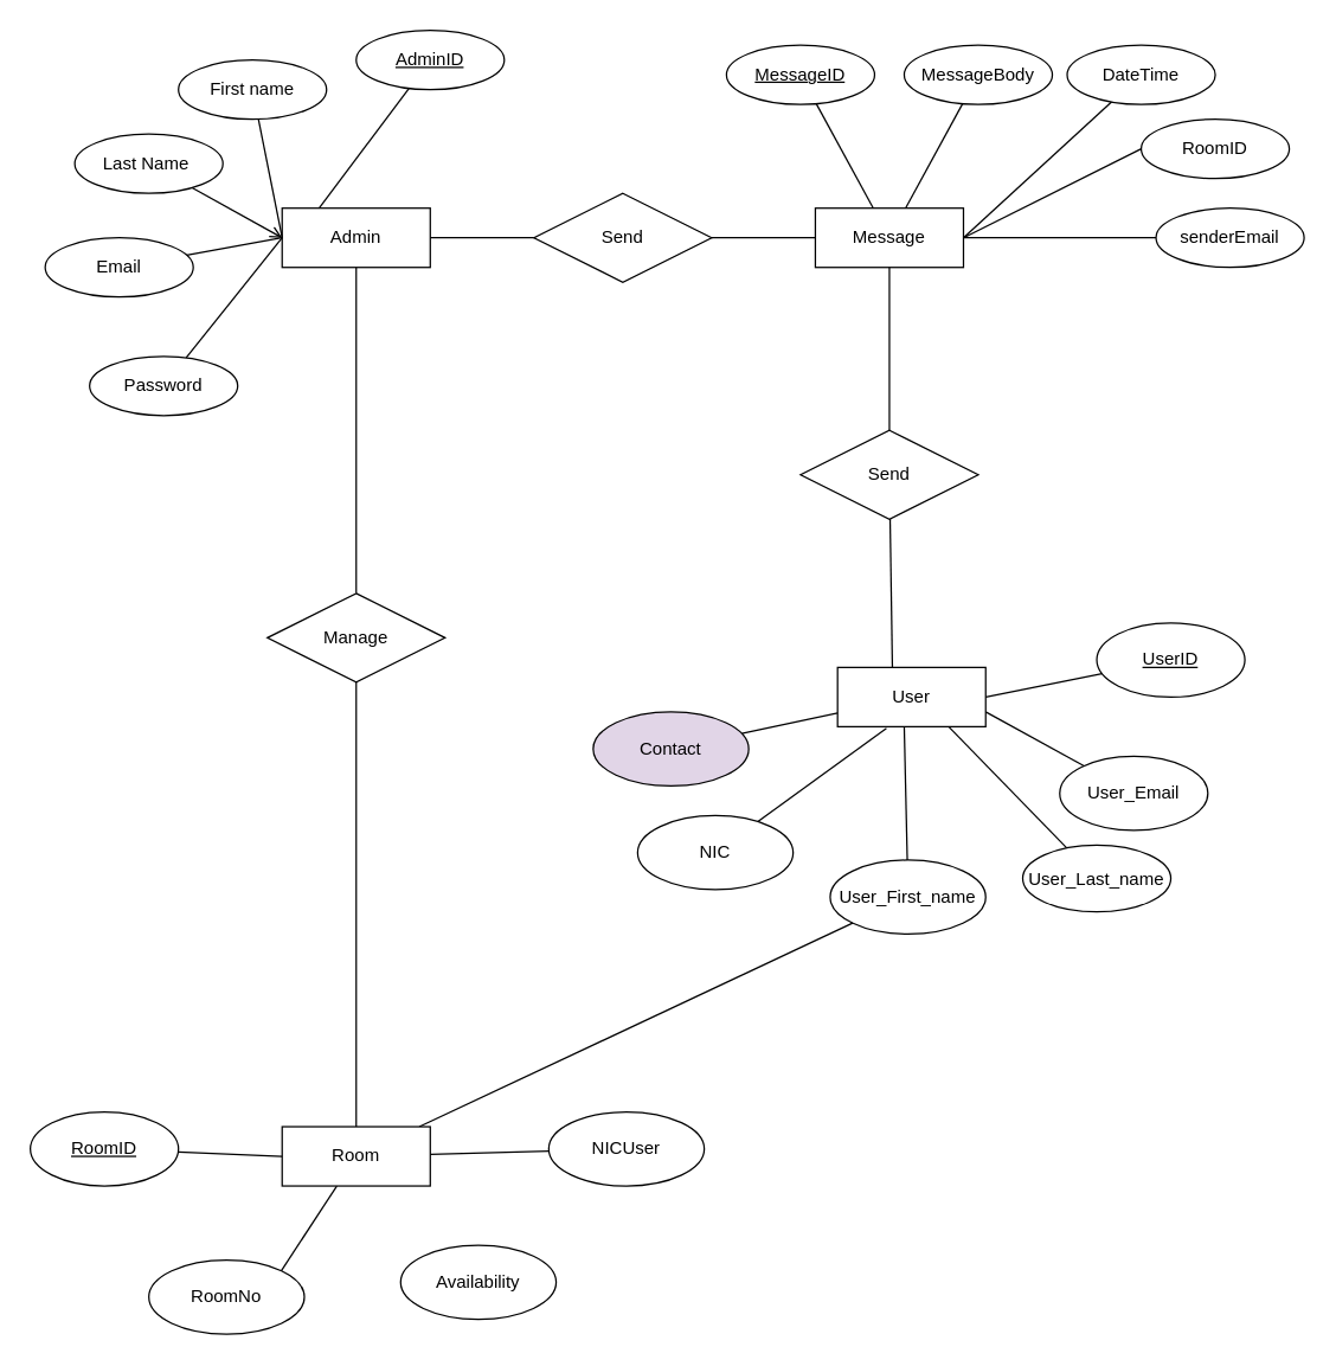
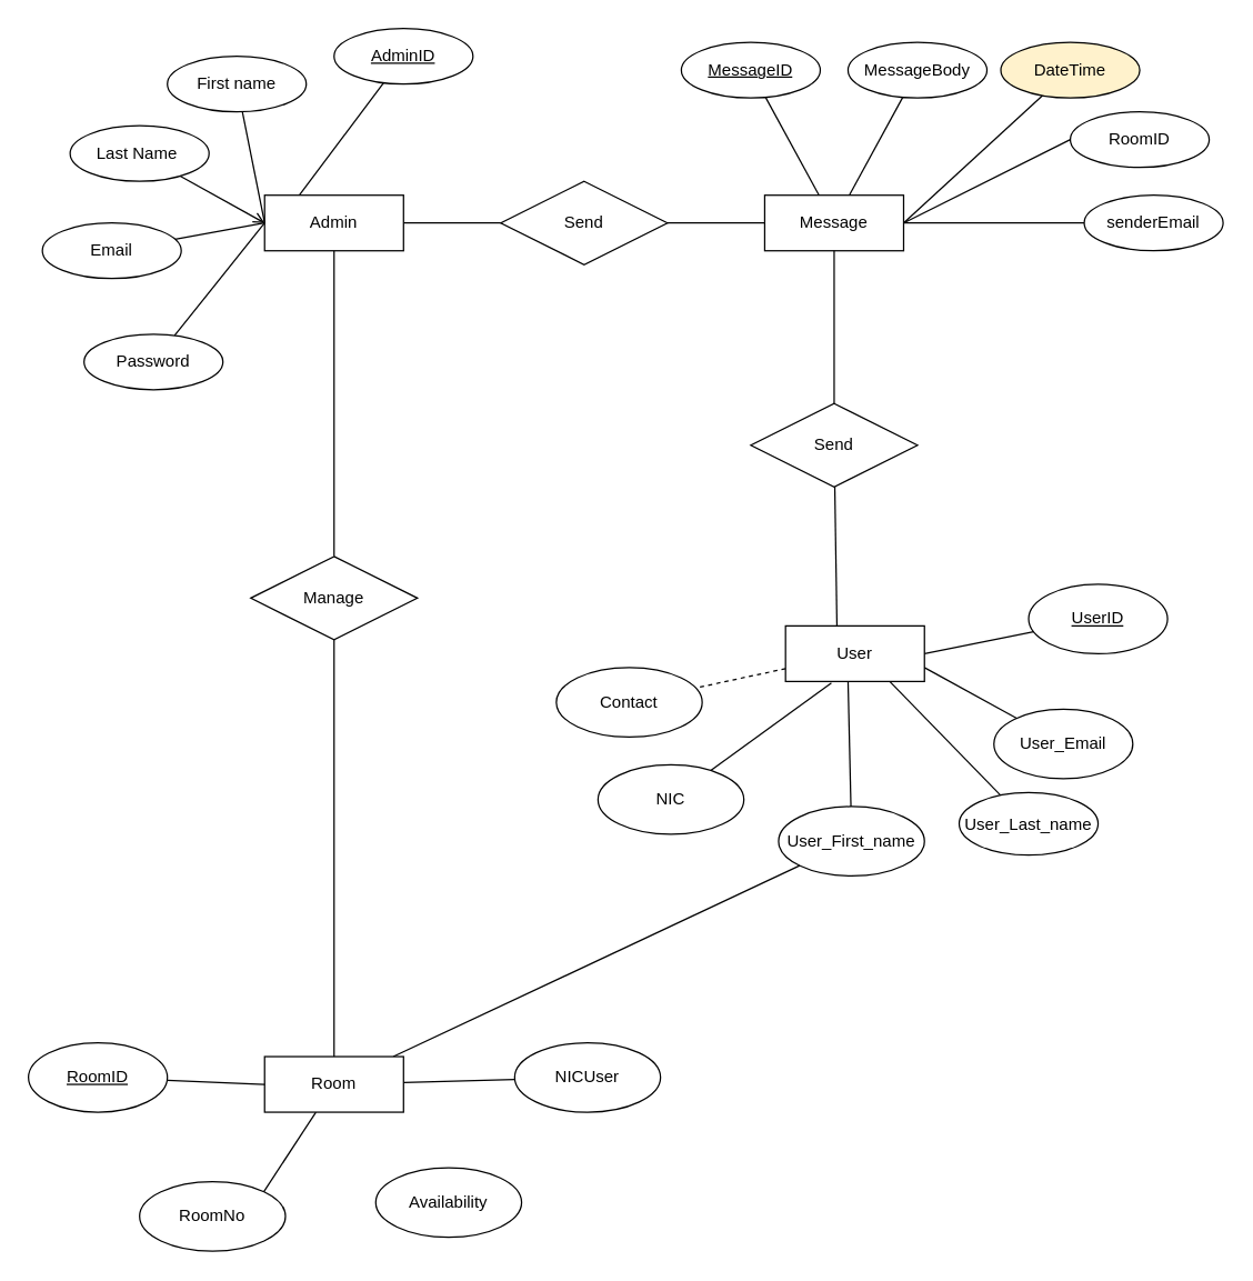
- <mxCell id="21" value="DateTime" style="ellipse;whiteSpace=wrap;html=1;align=center;" parent="1" vertex="1"><mxGeometry x="720" y="30" width="100" height="40" as="geometry" /></mxCell>
+ <mxCell id="21" value="DateTime" style="ellipse;whiteSpace=wrap;html=1;align=center;fillColor=#fff2cc;" parent="1" vertex="1"><mxGeometry x="720" y="30" width="100" height="40" as="geometry" /></mxCell>
- <mxCell id="24" value="" style="edgeStyle=none;rounded=0;orthogonalLoop=1;jettySize=auto;html=1;endArrow=none;endFill=0;" parent="1" source="25" target="41" edge="1"><mxGeometry relative="1" as="geometry" /></mxCell>
+ <mxCell id="24" value="" style="edgeStyle=none;rounded=0;orthogonalLoop=1;jettySize=auto;html=1;endArrow=none;endFill=0;dashed=1;" parent="1" source="25" target="41" edge="1"><mxGeometry relative="1" as="geometry" /></mxCell>
- <mxCell id="41" value="Contact" style="ellipse;whiteSpace=wrap;html=1;align=center;fillColor=#e1d5e7;" parent="1" vertex="1"><mxGeometry x="400" y="480" width="105" height="50" as="geometry" /></mxCell>
+ <mxCell id="41" value="Contact" style="ellipse;whiteSpace=wrap;html=1;align=center;" parent="1" vertex="1"><mxGeometry x="400" y="480" width="105" height="50" as="geometry" /></mxCell>
